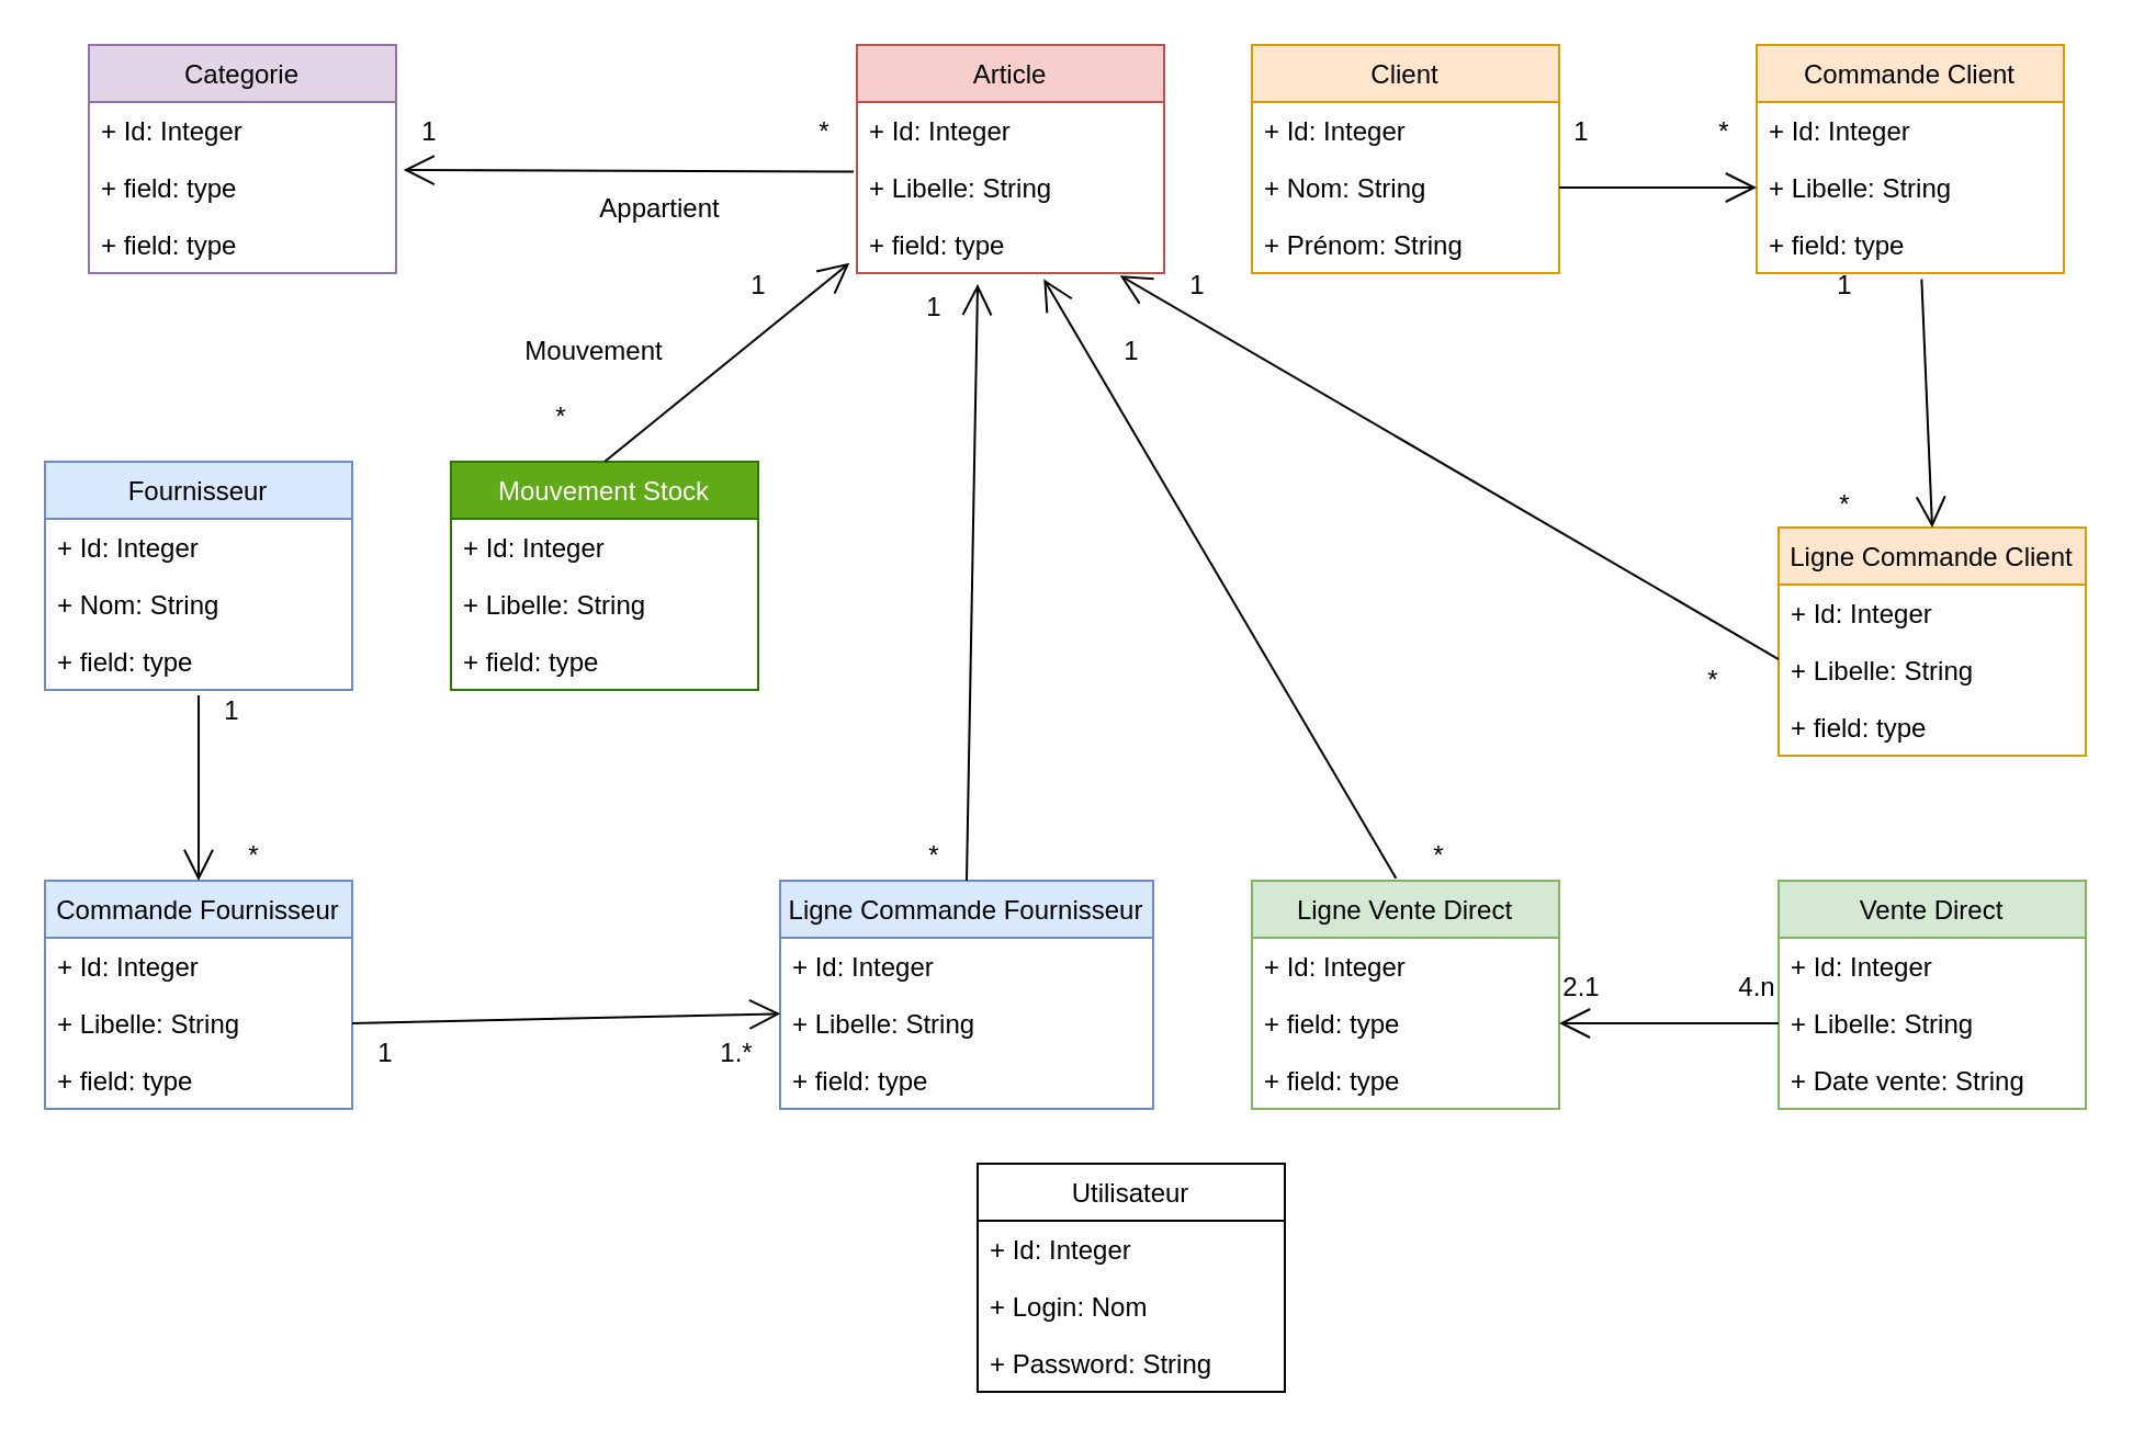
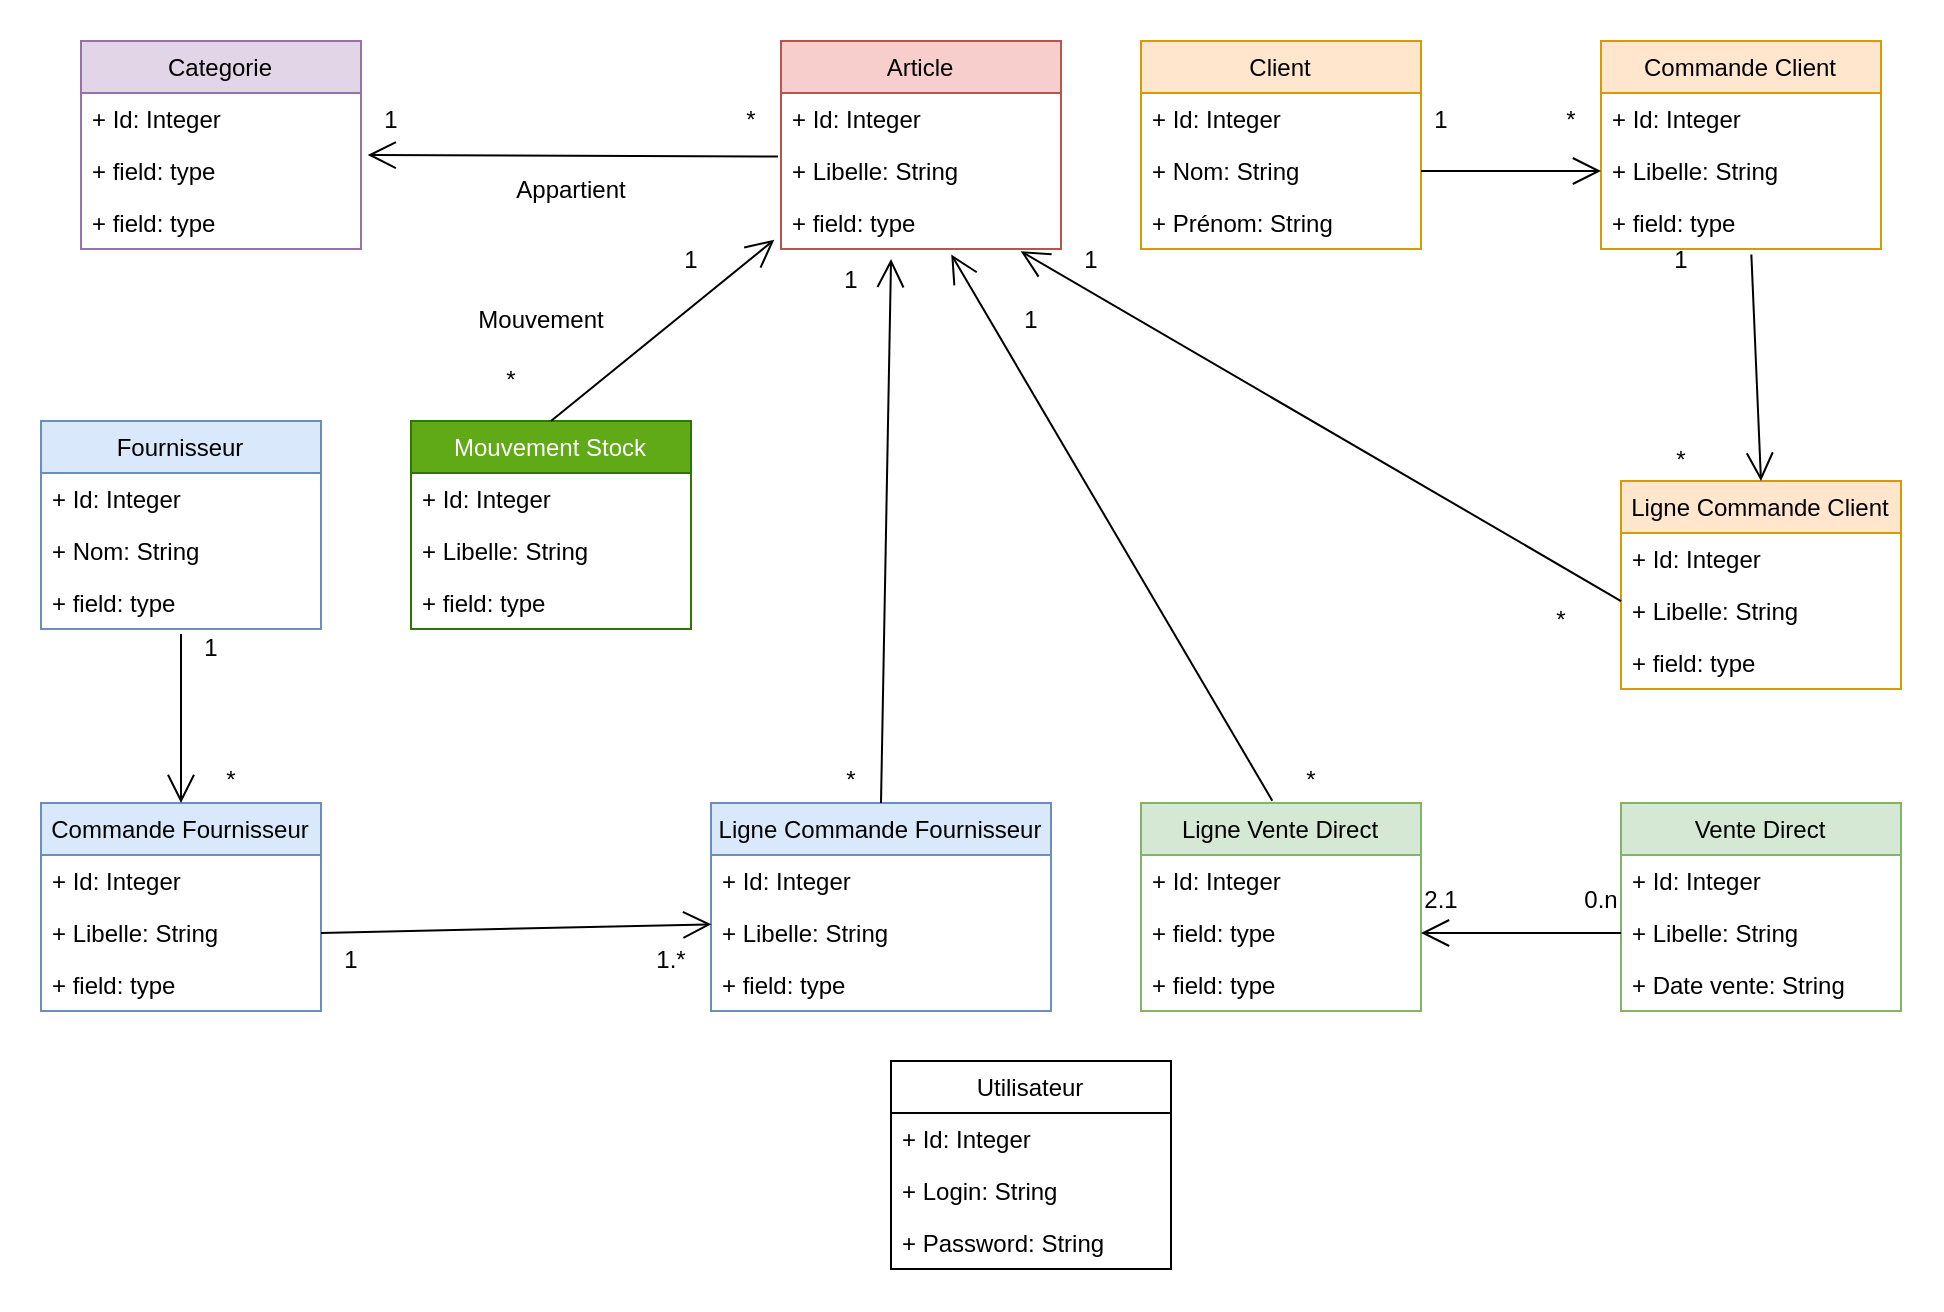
- <mxCell id="52" value="Appartient" style="text;html=1;align=center;verticalAlign=middle;resizable=0;points=[];autosize=1;" parent="1" vertex="1"><mxGeometry x="265" y="85" width="70" height="20" as="geometry" /></mxCell>
+ <mxCell id="52" value="Appartient" style="text;html=1;align=center;verticalAlign=middle;resizable=0;points=[];autosize=1;" parent="1" vertex="1"><mxGeometry x="250" y="85" width="70" height="20" as="geometry" /></mxCell>
- <mxCell id="77" value="4.n" style="text;html=1;align=center;verticalAlign=middle;resizable=0;points=[];autosize=1;" parent="1" vertex="1"><mxGeometry x="785" y="440" width="30" height="20" as="geometry" /></mxCell>
+ <mxCell id="77" value="0.n" style="text;html=1;align=center;verticalAlign=middle;resizable=0;points=[];autosize=1;" parent="1" vertex="1"><mxGeometry x="785" y="440" width="30" height="20" as="geometry" /></mxCell>
- <mxCell id="44" value="+ Login: Nom" style="text;strokeColor=none;fillColor=none;align=left;verticalAlign=top;spacingLeft=4;spacingRight=4;overflow=hidden;rotatable=0;points=[[0,0.5],[1,0.5]];portConstraint=eastwest;" parent="42" vertex="1"><mxGeometry y="52" width="140" height="26" as="geometry" /></mxCell>
+ <mxCell id="44" value="+ Login: String" style="text;strokeColor=none;fillColor=none;align=left;verticalAlign=top;spacingLeft=4;spacingRight=4;overflow=hidden;rotatable=0;points=[[0,0.5],[1,0.5]];portConstraint=eastwest;" parent="42" vertex="1"><mxGeometry y="52" width="140" height="26" as="geometry" /></mxCell>
